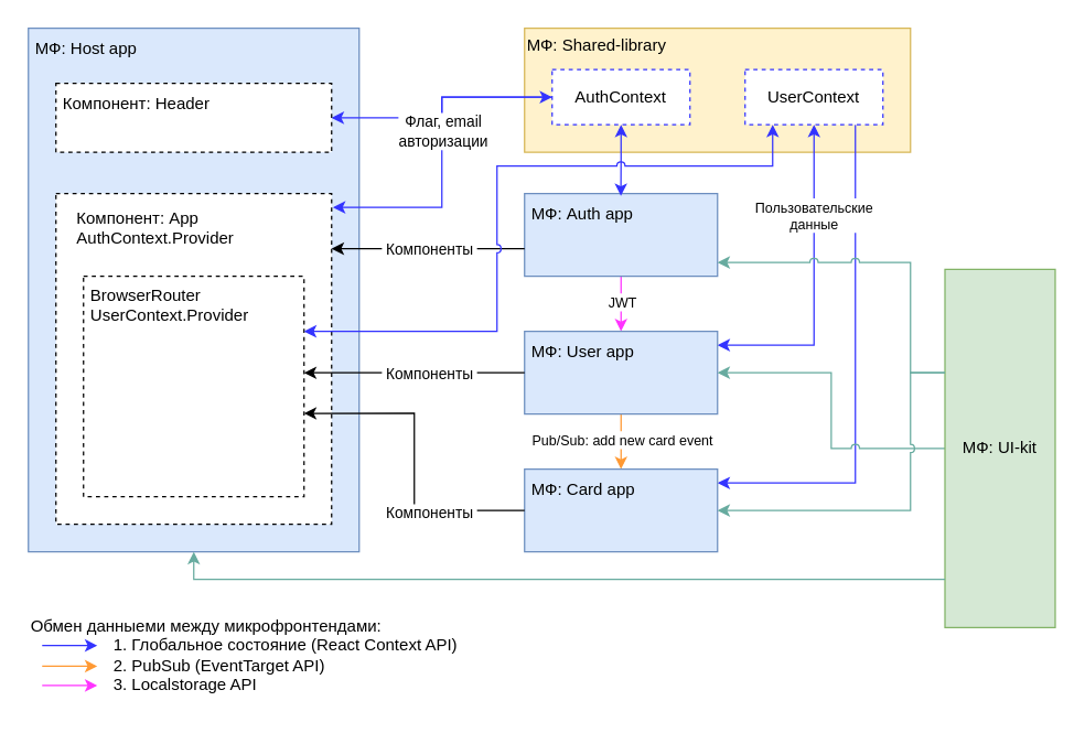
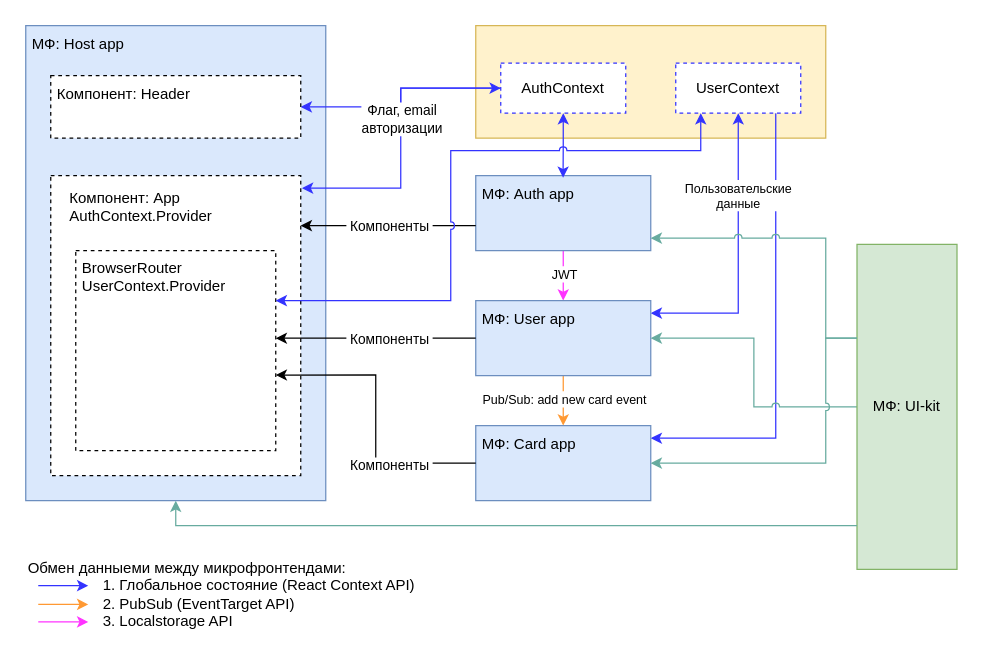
- <mxCell id="7" value="МФ: Shared-library" style="text;html=1;align=left;verticalAlign=middle;resizable=0;points=[];autosize=1;strokeColor=none;fillColor=none;" vertex="1" parent="1"><mxGeometry x="380" y="20" width="119" height="26" as="geometry" /></mxCell>
